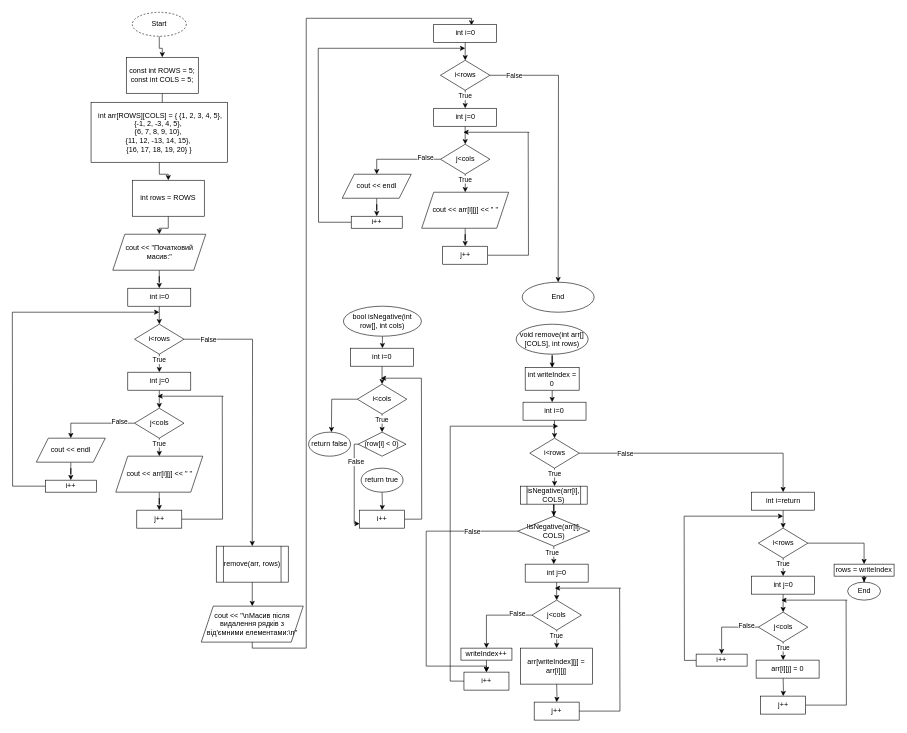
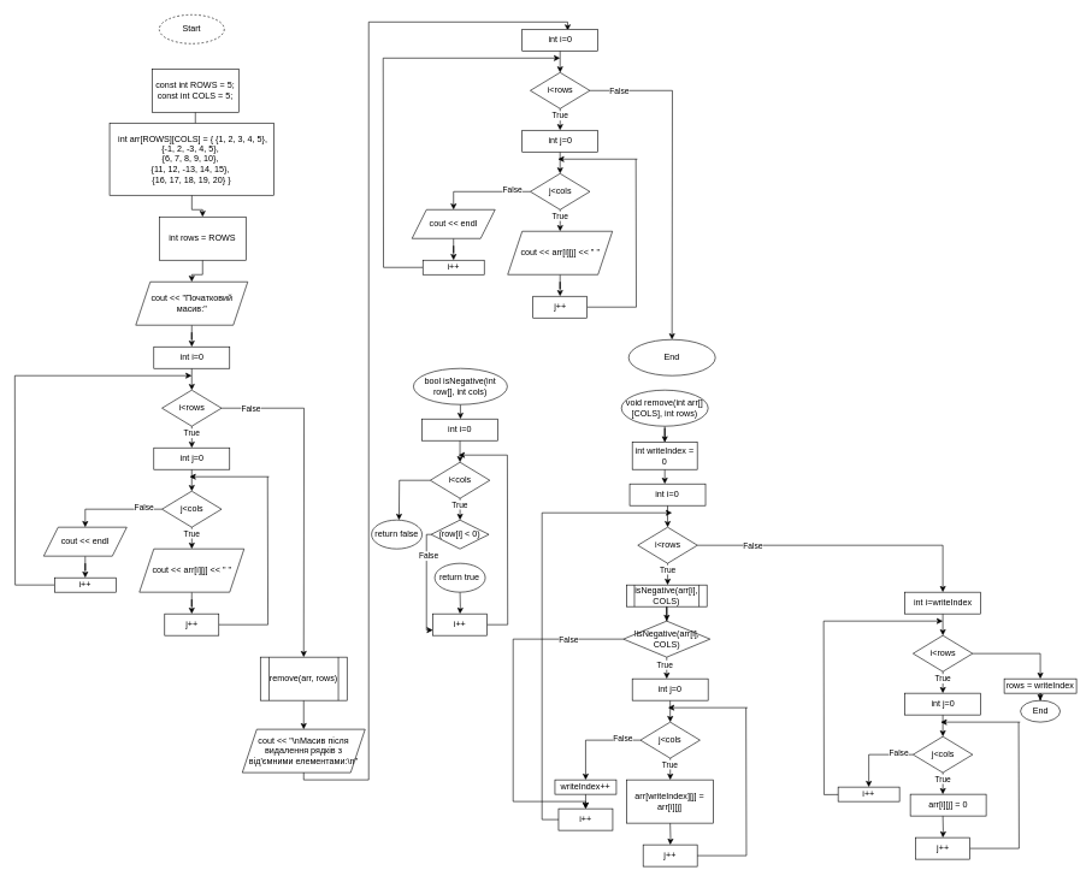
- <mxCell id="2" style="edgeStyle=orthogonalEdgeStyle;rounded=0;orthogonalLoop=1;jettySize=auto;html=1;" parent="1" source="3" target="5" edge="1"><mxGeometry relative="1" as="geometry"><mxPoint x="265" y="90" as="targetPoint" /></mxGeometry></mxCell>
- <mxCell id="117" value="int i=return" style="rounded=0;whiteSpace=wrap;html=1;" parent="1" vertex="1"><mxGeometry x="1252.5" y="820" width="105" height="30" as="geometry" /></mxCell>
+ <mxCell id="117" value="int i=writeIndex" style="rounded=0;whiteSpace=wrap;html=1;" parent="1" vertex="1"><mxGeometry x="1252.5" y="820" width="105" height="30" as="geometry" /></mxCell>
